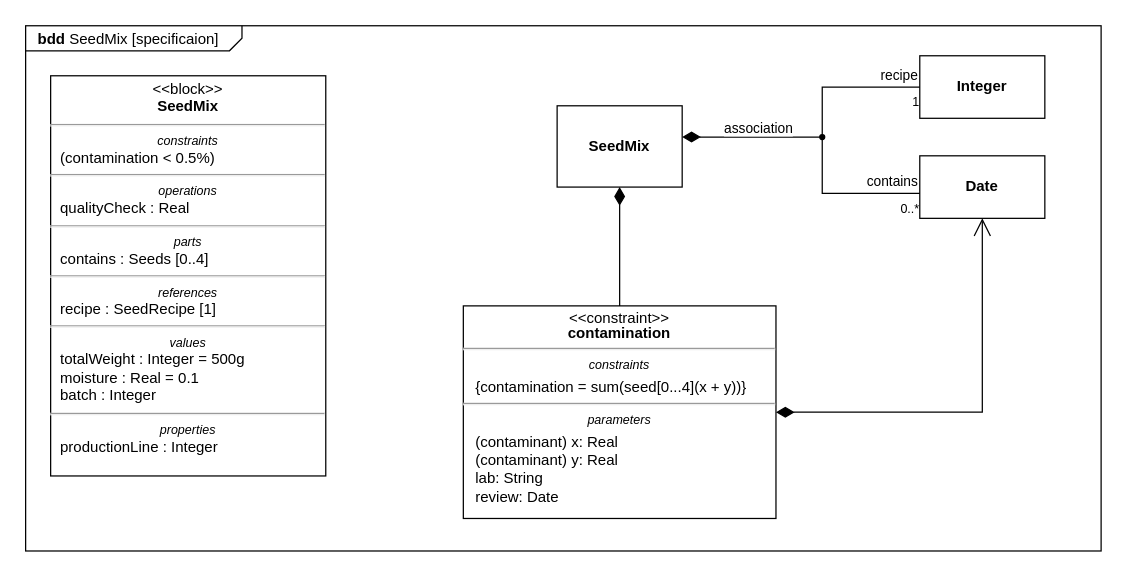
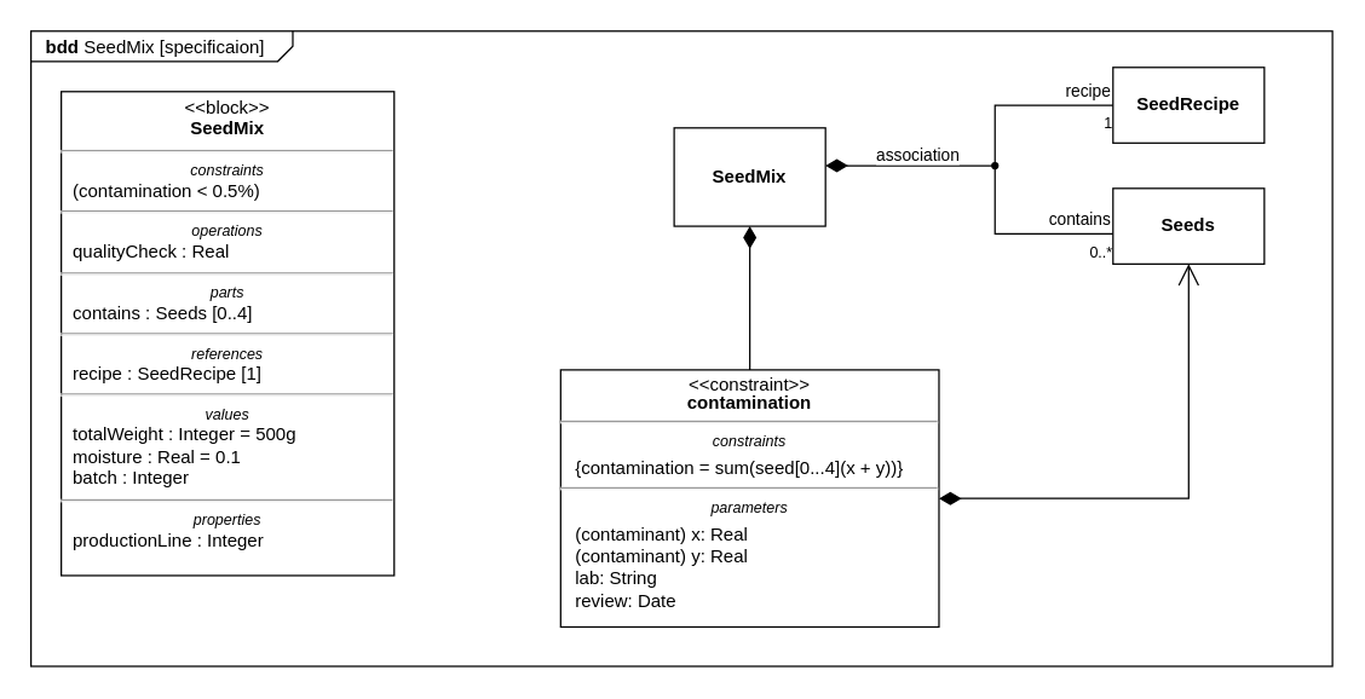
- <mxCell id="6" value="Integer" style="strokeColor=inherit;fillColor=inherit;gradientColor=inherit;shape=rect;fontStyle=1;html=1;whiteSpace=wrap;align=center;" vertex="1" parent="2"><mxGeometry x="715" y="24" width="100" height="50" as="geometry" /></mxCell>
+ <mxCell id="6" value="SeedRecipe" style="strokeColor=inherit;fillColor=inherit;gradientColor=inherit;shape=rect;fontStyle=1;html=1;whiteSpace=wrap;align=center;" vertex="1" parent="2"><mxGeometry x="715" y="24" width="100" height="50" as="geometry" /></mxCell>
- <mxCell id="4" value="Date" style="strokeColor=inherit;fillColor=inherit;gradientColor=inherit;shape=rect;fontStyle=1;html=1;whiteSpace=wrap;align=center;" vertex="1" parent="2"><mxGeometry x="715" y="104" width="100" height="50" as="geometry" /></mxCell>
+ <mxCell id="4" value="Seeds" style="strokeColor=inherit;fillColor=inherit;gradientColor=inherit;shape=rect;fontStyle=1;html=1;whiteSpace=wrap;align=center;" vertex="1" parent="2"><mxGeometry x="715" y="104" width="100" height="50" as="geometry" /></mxCell>
